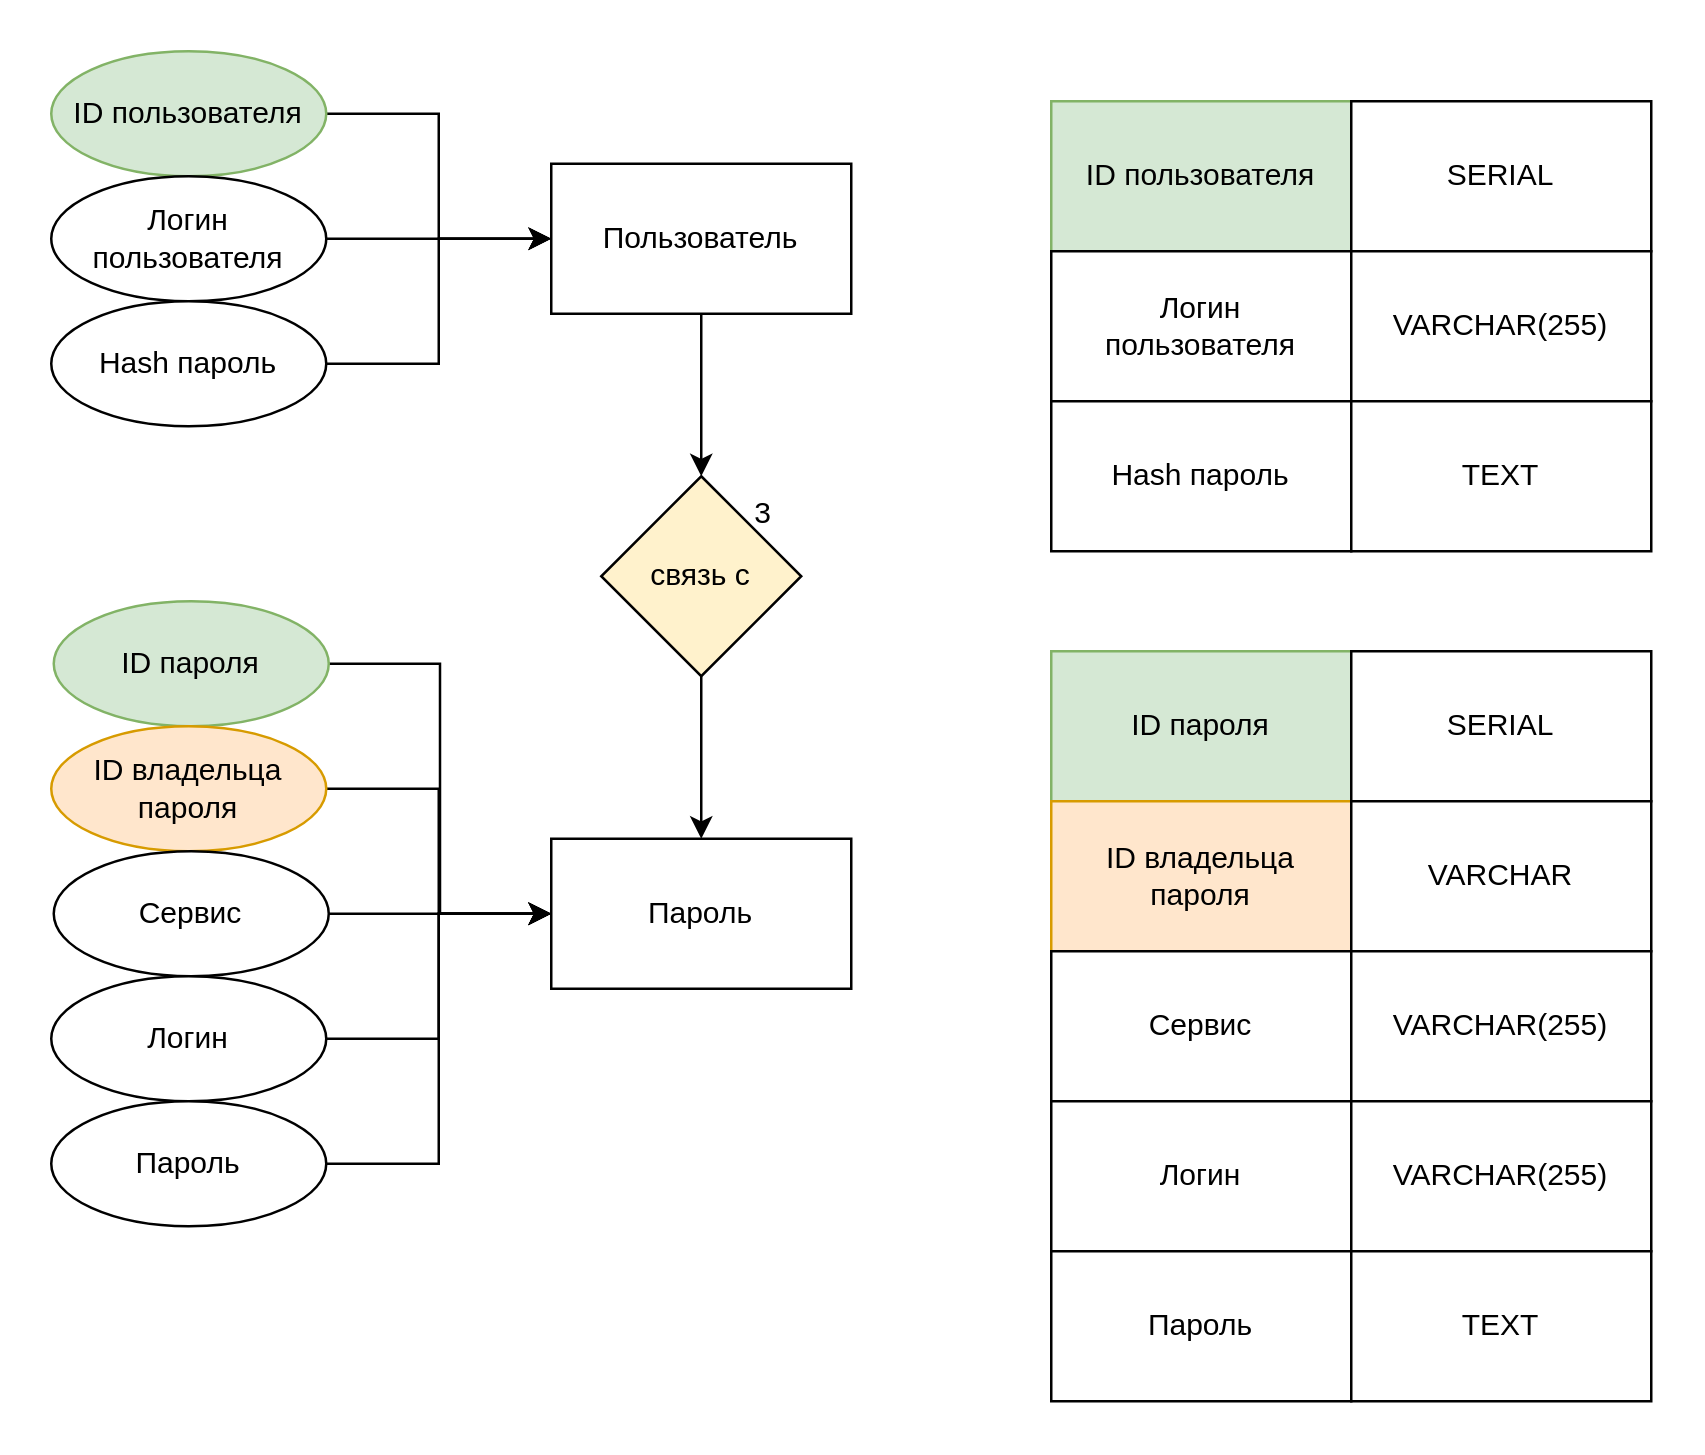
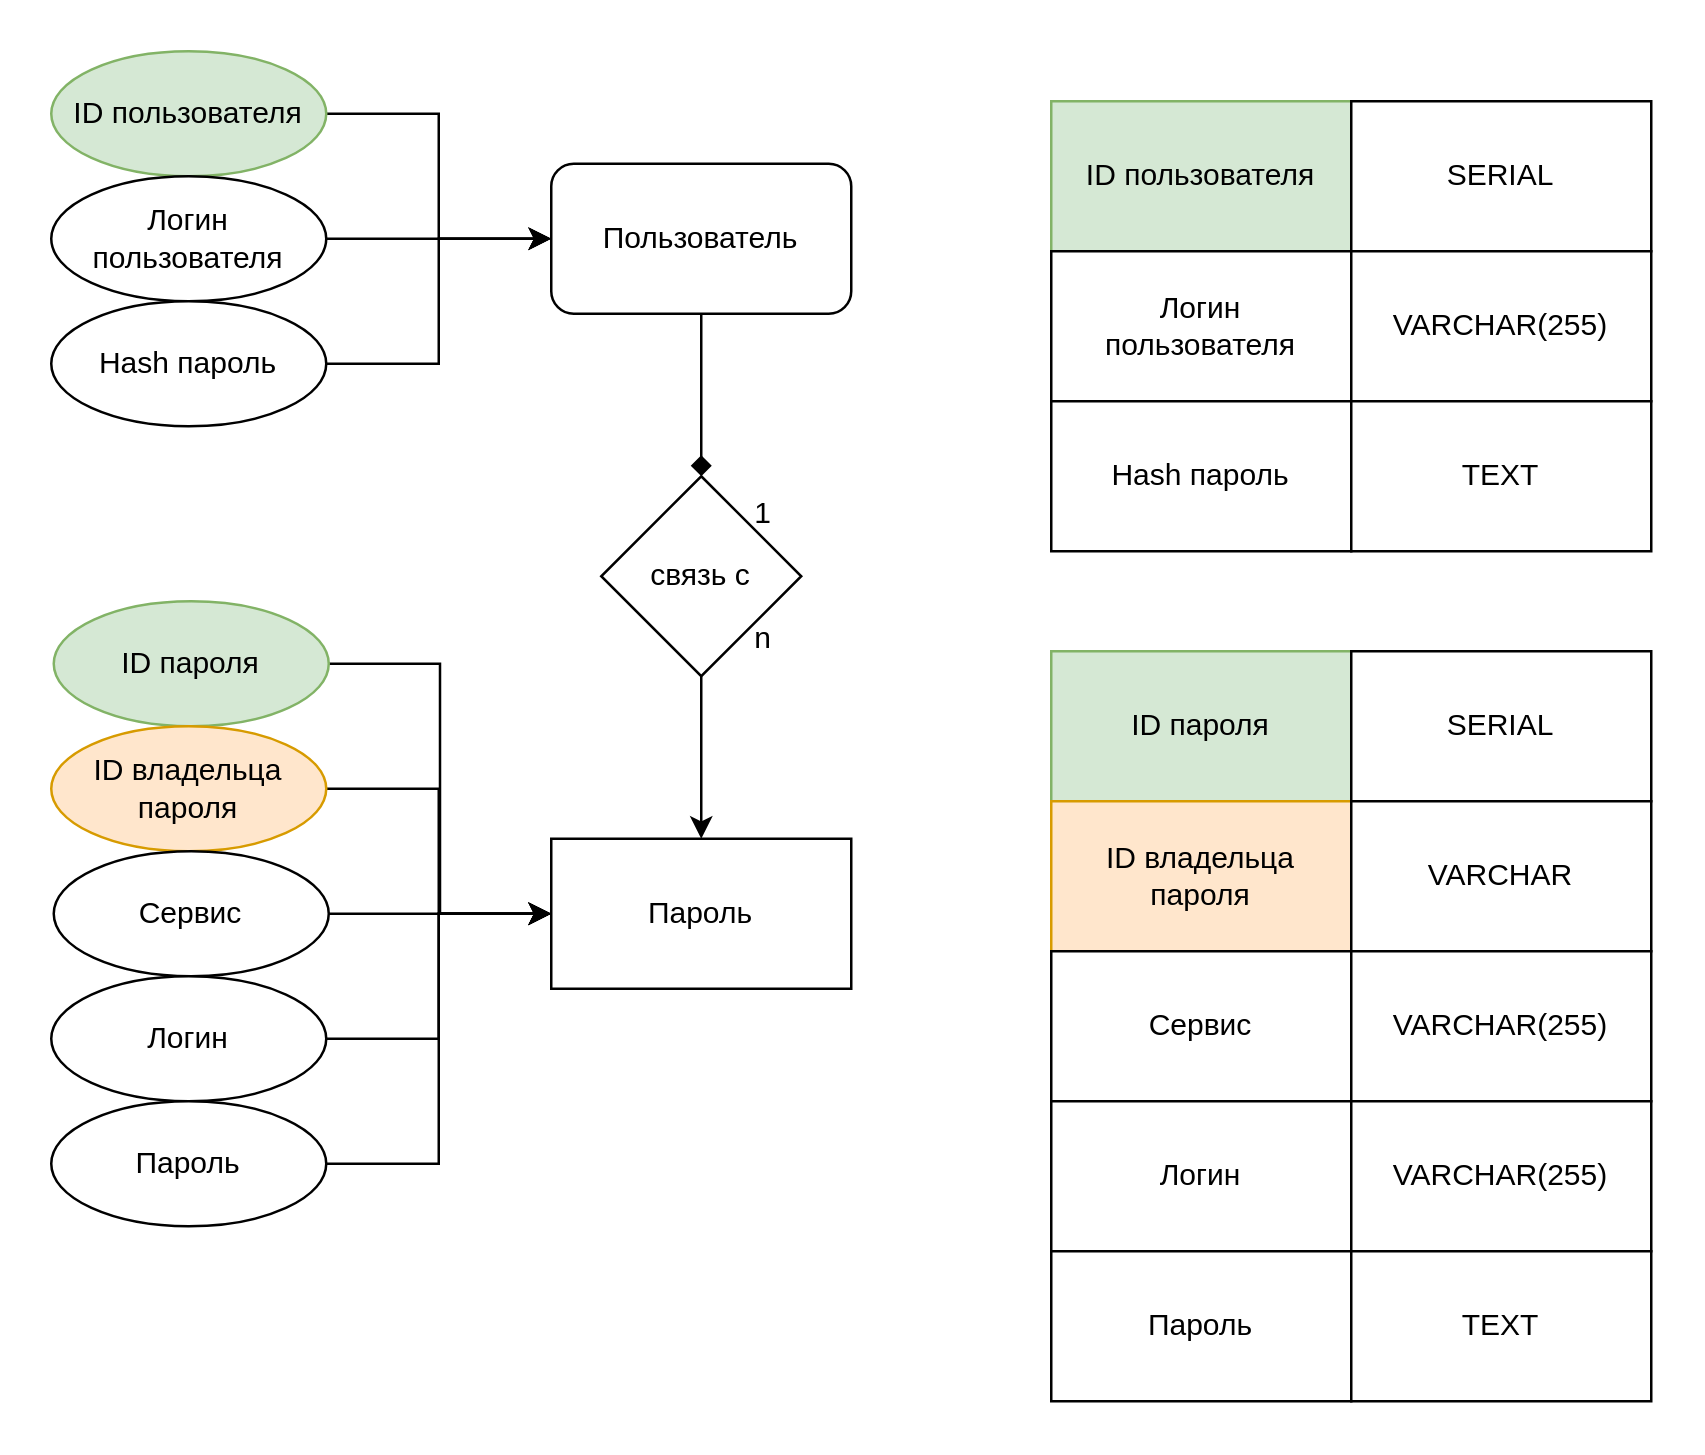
- <mxCell id="9" value="Пользователь" style="rounded=0;whiteSpace=wrap;html=1;" parent="1" vertex="1"><mxGeometry x="220" y="65" width="120" height="60" as="geometry" /></mxCell>
+ <mxCell id="9" value="Пользователь" style="whiteSpace=wrap;html=1;rounded=1;" parent="1" vertex="1"><mxGeometry x="220" y="65" width="120" height="60" as="geometry" /></mxCell>
- <mxCell id="8" style="edgeStyle=orthogonalEdgeStyle;rounded=0;orthogonalLoop=1;jettySize=auto;html=1;exitX=0.5;exitY=1;exitDx=0;exitDy=0;entryX=0.5;entryY=0;entryDx=0;entryDy=0;" parent="1" source="9" target="22" edge="1"><mxGeometry relative="1" as="geometry" /></mxCell>
+ <mxCell id="8" style="edgeStyle=orthogonalEdgeStyle;rounded=0;orthogonalLoop=1;jettySize=auto;html=1;exitX=0.5;exitY=1;exitDx=0;exitDy=0;entryX=0.5;entryY=0;entryDx=0;entryDy=0;endArrow=diamond;" parent="1" source="9" target="22" edge="1"><mxGeometry relative="1" as="geometry" /></mxCell>
- <mxCell id="23" value="3" style="text;html=1;align=center;verticalAlign=middle;whiteSpace=wrap;rounded=0;" parent="1" vertex="1"><mxGeometry x="290" y="190" width="30" height="30" as="geometry" /></mxCell>
+ <mxCell id="23" value="1" style="text;html=1;align=center;verticalAlign=middle;whiteSpace=wrap;rounded=0;" parent="1" vertex="1"><mxGeometry x="290" y="190" width="30" height="30" as="geometry" /></mxCell>
- <mxCell id="22" value="связь с" style="rhombus;whiteSpace=wrap;html=1;fillColor=#fff2cc;" parent="1" vertex="1"><mxGeometry x="240" y="190" width="80" height="80" as="geometry" /></mxCell>
+ <mxCell id="22" value="связь с" style="rhombus;whiteSpace=wrap;html=1;" parent="1" vertex="1"><mxGeometry x="240" y="190" width="80" height="80" as="geometry" /></mxCell>
+ <mxCell id="24" value="n" style="text;html=1;align=center;verticalAlign=middle;whiteSpace=wrap;rounded=0;" parent="1" vertex="1"><mxGeometry x="290" y="240" width="30" height="30" as="geometry" /></mxCell>
